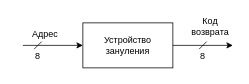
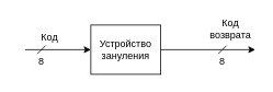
- <mxCell id="5" value="Адрес" style="text;html=1;strokeColor=none;fillColor=none;align=center;verticalAlign=middle;whiteSpace=wrap;rounded=0;" vertex="1" parent="1"><mxGeometry x="30" y="30" width="60" height="30" as="geometry" /></mxCell>
+ <mxCell id="5" value="Код" style="text;html=1;strokeColor=none;fillColor=none;align=center;verticalAlign=middle;whiteSpace=wrap;rounded=0;" vertex="1" parent="1"><mxGeometry x="30" y="30" width="60" height="30" as="geometry" /></mxCell>
- <mxCell id="3" value="&lt;div&gt;Устройство&lt;/div&gt;&lt;div&gt;зануления&lt;br&gt;&lt;/div&gt;" style="rounded=0;whiteSpace=wrap;html=1;" vertex="1" parent="1"><mxGeometry x="110" y="30" width="120" height="60" as="geometry" /></mxCell>
+ <mxCell id="3" value="&lt;div&gt;Устройство&lt;/div&gt;&lt;div&gt;зануления&lt;br&gt;&lt;/div&gt;" style="rounded=0;whiteSpace=wrap;html=1;" vertex="1" parent="1"><mxGeometry x="110" y="30" width="85" height="60" as="geometry" /></mxCell>
